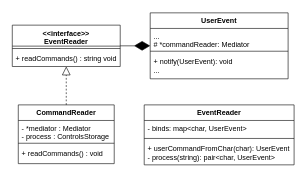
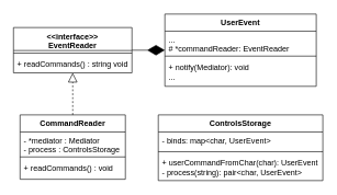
- <mxCell id="10" value="...&#10;# *commandReader: Mediator" style="text;strokeColor=none;fillColor=none;align=left;verticalAlign=top;spacingLeft=4;spacingRight=4;overflow=hidden;rotatable=0;points=[[0,0.5],[1,0.5]];portConstraint=eastwest;" parent="9" vertex="1"><mxGeometry y="26" width="230" height="34" as="geometry" /></mxCell>
+ <mxCell id="10" value="...&#10;# *commandReader: EventReader" style="text;strokeColor=none;fillColor=none;align=left;verticalAlign=top;spacingLeft=4;spacingRight=4;overflow=hidden;rotatable=0;points=[[0,0.5],[1,0.5]];portConstraint=eastwest;" parent="9" vertex="1"><mxGeometry y="26" width="230" height="34" as="geometry" /></mxCell>
- <mxCell id="12" value="+ notify(UserEvent): void&#10;..." style="text;strokeColor=none;fillColor=none;align=left;verticalAlign=top;spacingLeft=4;spacingRight=4;overflow=hidden;rotatable=0;points=[[0,0.5],[1,0.5]];portConstraint=eastwest;" parent="9" vertex="1"><mxGeometry y="68" width="230" height="42" as="geometry" /></mxCell>
+ <mxCell id="12" value="+ notify(Mediator): void&#10;..." style="text;strokeColor=none;fillColor=none;align=left;verticalAlign=top;spacingLeft=4;spacingRight=4;overflow=hidden;rotatable=0;points=[[0,0.5],[1,0.5]];portConstraint=eastwest;" parent="9" vertex="1"><mxGeometry y="68" width="230" height="42" as="geometry" /></mxCell>
- <mxCell id="2" value="EventReader" style="swimlane;fontStyle=1;align=center;verticalAlign=top;childLayout=stackLayout;horizontal=1;startSize=26;horizontalStack=0;resizeParent=1;resizeParentMax=0;resizeLast=0;collapsible=1;marginBottom=0;" parent="1" vertex="1"><mxGeometry x="240" y="174" width="250" height="100" as="geometry" /></mxCell>
+ <mxCell id="2" value="ControlsStorage" style="swimlane;fontStyle=1;align=center;verticalAlign=top;childLayout=stackLayout;horizontal=1;startSize=26;horizontalStack=0;resizeParent=1;resizeParentMax=0;resizeLast=0;collapsible=1;marginBottom=0;" parent="1" vertex="1"><mxGeometry x="240" y="174" width="250" height="100" as="geometry" /></mxCell>
